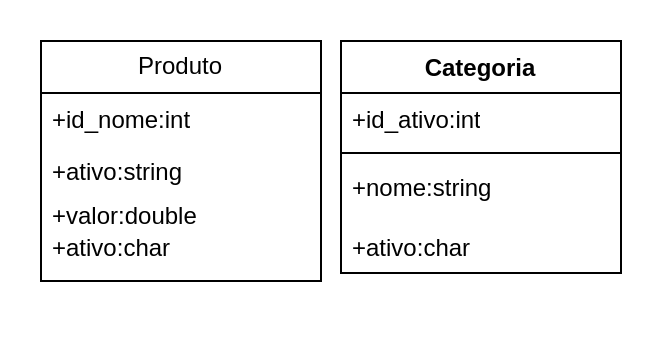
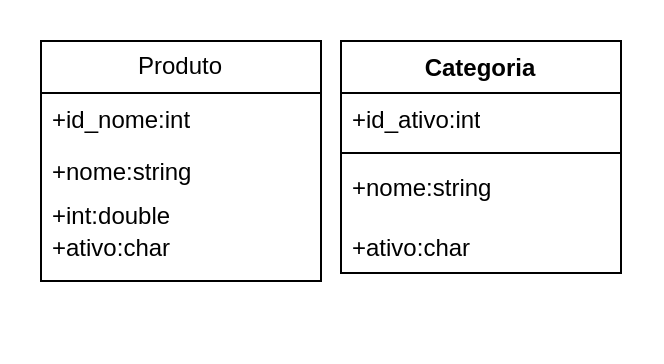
- <mxCell id="9" value="+ativo:string" style="text;strokeColor=none;fillColor=none;align=left;verticalAlign=top;spacingLeft=4;spacingRight=4;overflow=hidden;rotatable=0;points=[[0,0.5],[1,0.5]];portConstraint=eastwest;whiteSpace=wrap;html=1;" vertex="1" parent="7"><mxGeometry y="52" width="140" height="22" as="geometry" /></mxCell>
+ <mxCell id="9" value="+nome:string" style="text;strokeColor=none;fillColor=none;align=left;verticalAlign=top;spacingLeft=4;spacingRight=4;overflow=hidden;rotatable=0;points=[[0,0.5],[1,0.5]];portConstraint=eastwest;whiteSpace=wrap;html=1;" vertex="1" parent="7"><mxGeometry y="52" width="140" height="22" as="geometry" /></mxCell>
- <mxCell id="10" value="+valor:double&lt;div&gt;&lt;br&gt;&lt;/div&gt;" style="text;strokeColor=none;fillColor=none;align=left;verticalAlign=top;spacingLeft=4;spacingRight=4;overflow=hidden;rotatable=0;points=[[0,0.5],[1,0.5]];portConstraint=eastwest;whiteSpace=wrap;html=1;" vertex="1" parent="7"><mxGeometry y="74" width="140" height="46" as="geometry" /></mxCell>
+ <mxCell id="10" value="+int:double&lt;div&gt;&lt;br&gt;&lt;/div&gt;" style="text;strokeColor=none;fillColor=none;align=left;verticalAlign=top;spacingLeft=4;spacingRight=4;overflow=hidden;rotatable=0;points=[[0,0.5],[1,0.5]];portConstraint=eastwest;whiteSpace=wrap;html=1;" vertex="1" parent="7"><mxGeometry y="74" width="140" height="46" as="geometry" /></mxCell>
